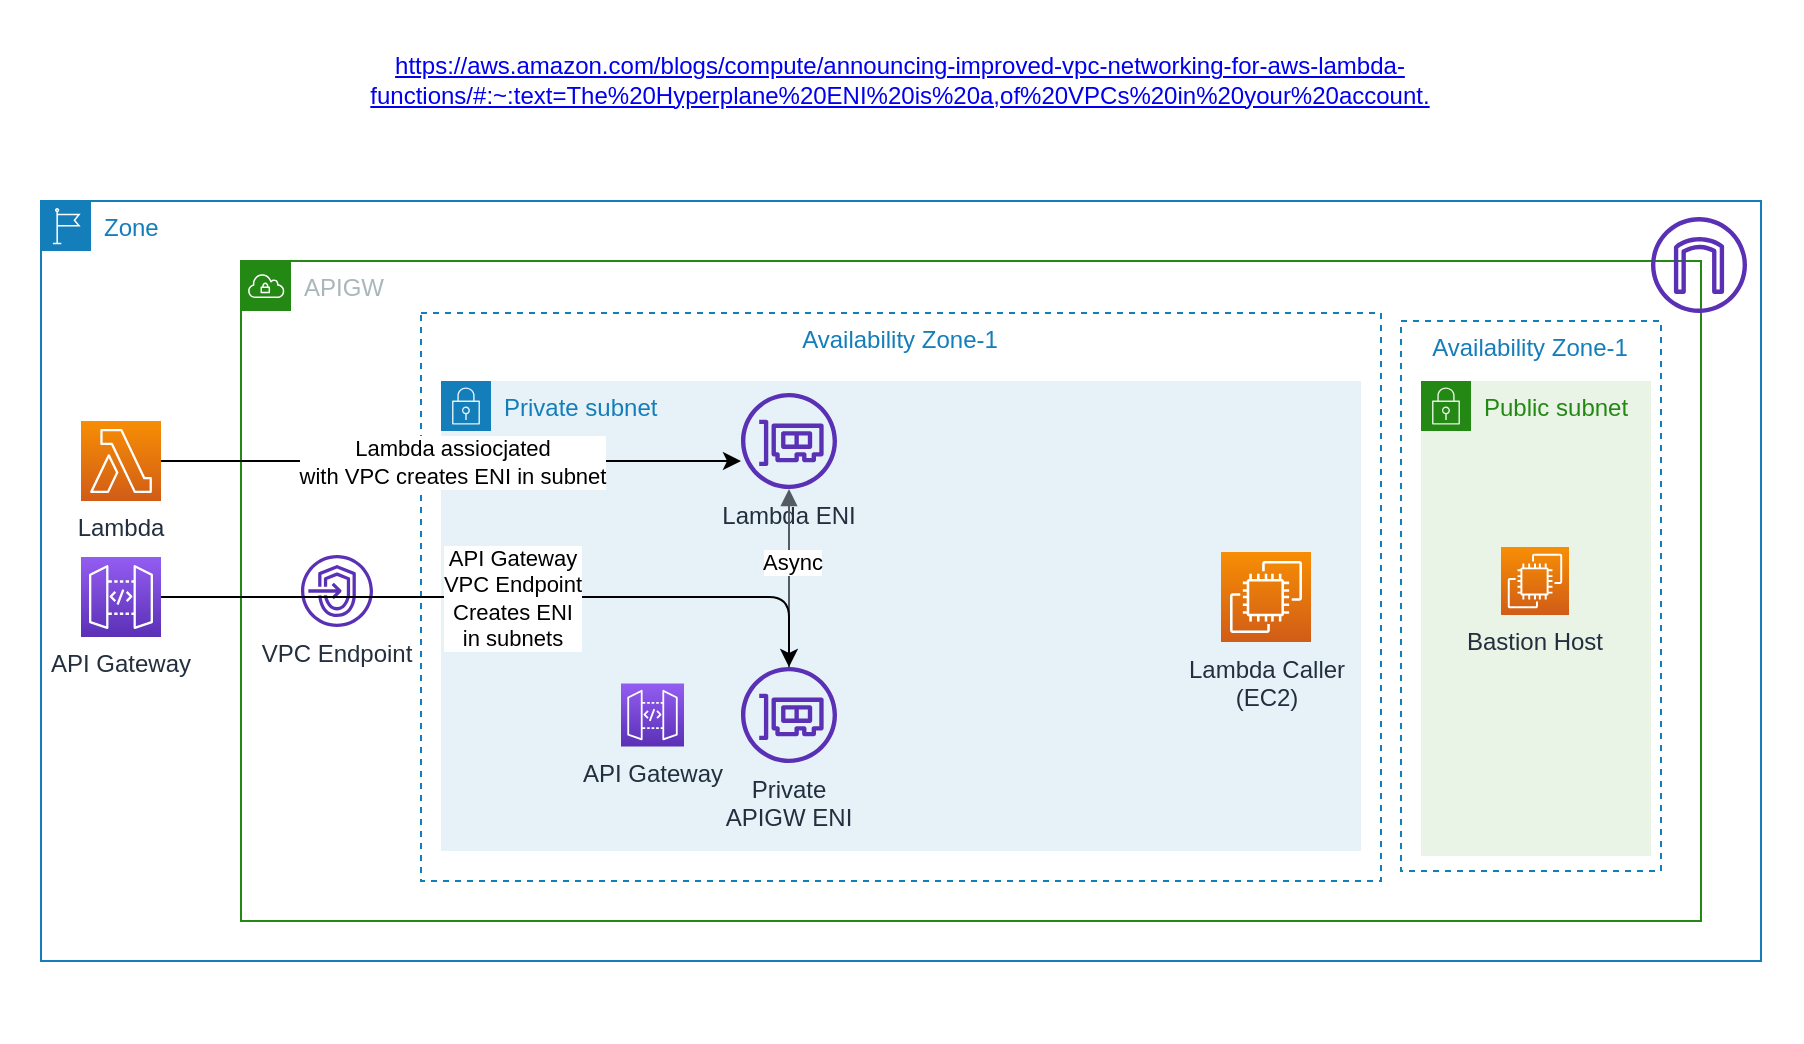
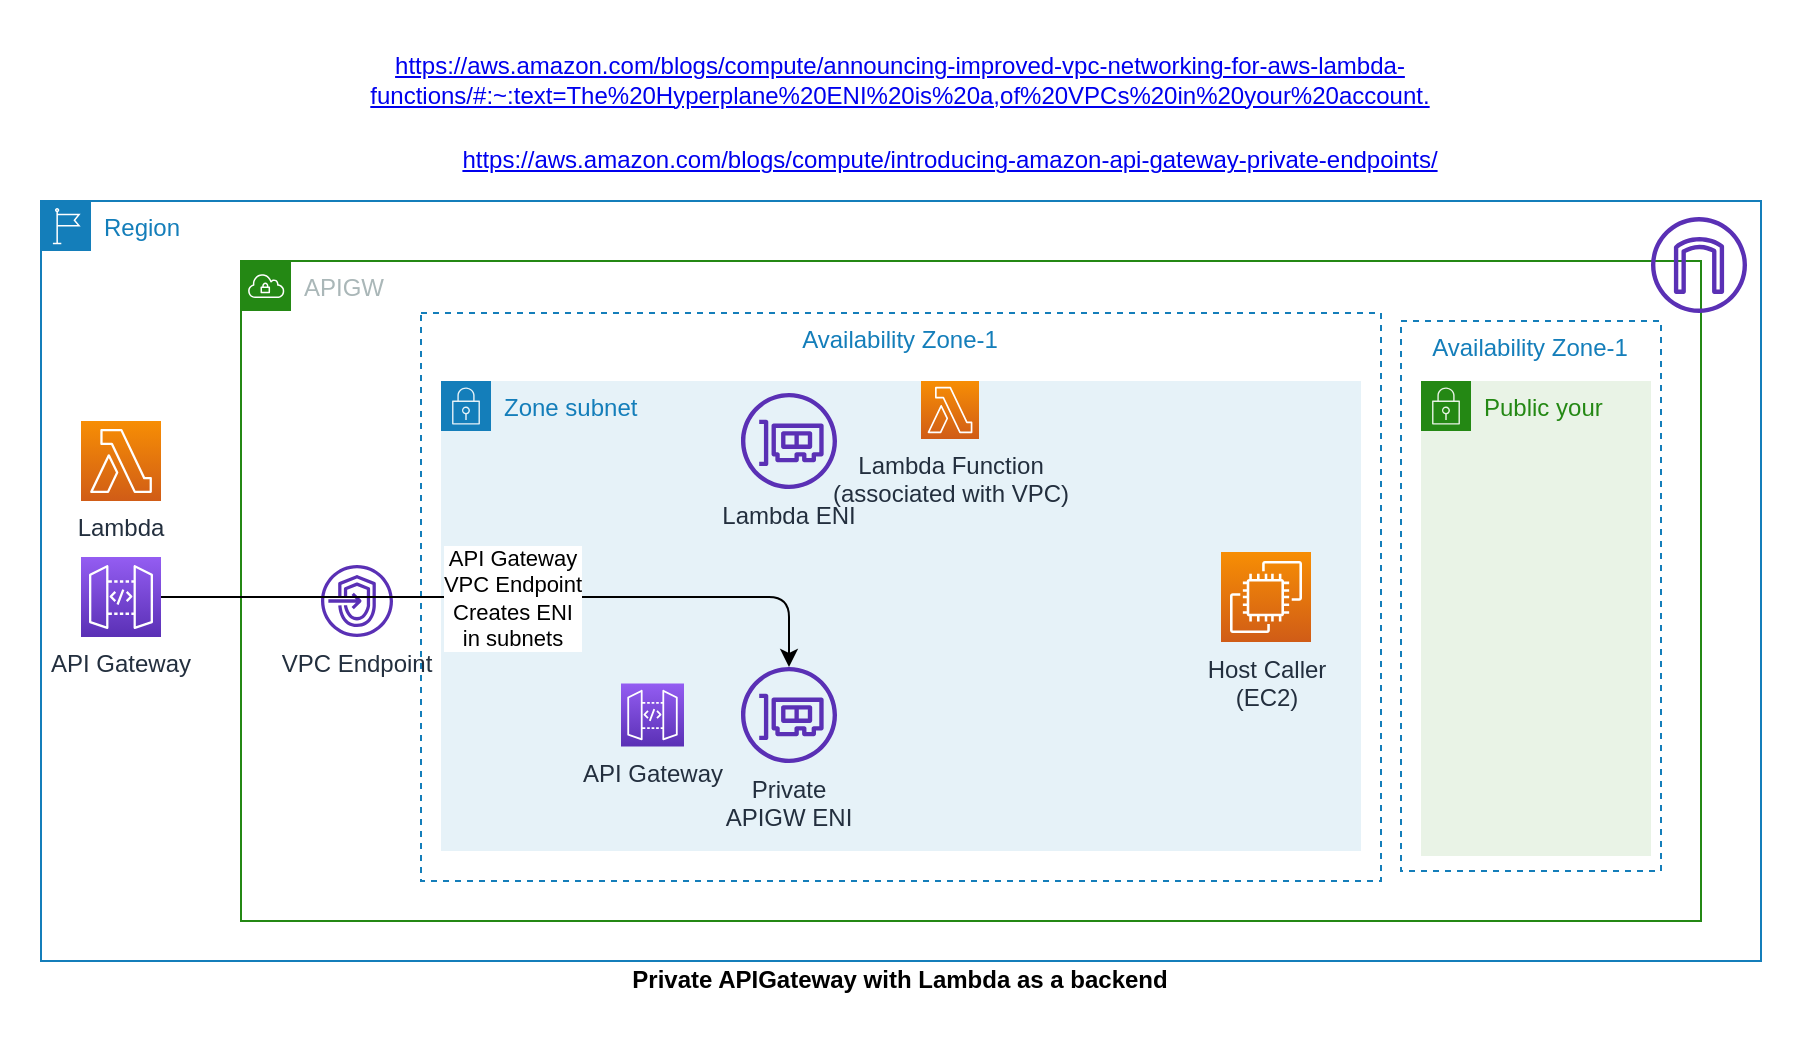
+ <mxCell id="26" value="&lt;a href=&quot;https://aws.amazon.com/blogs/compute/introducing-amazon-api-gateway-private-endpoints/&quot;&gt;https://aws.amazon.com/blogs/compute/introducing-amazon-api-gateway-private-endpoints/&lt;/a&gt;" style="text;html=1;strokeColor=none;fillColor=none;align=center;verticalAlign=middle;whiteSpace=wrap;rounded=0;" vertex="1" parent="1"><mxGeometry x="194.5" y="70" width="560" height="20" as="geometry" /></mxCell>
- <mxCell id="2" value="Zone" style="points=[[0,0],[0.25,0],[0.5,0],[0.75,0],[1,0],[1,0.25],[1,0.5],[1,0.75],[1,1],[0.75,1],[0.5,1],[0.25,1],[0,1],[0,0.75],[0,0.5],[0,0.25]];outlineConnect=0;gradientColor=none;html=1;whiteSpace=wrap;fontSize=12;fontStyle=0;shape=mxgraph.aws4.group;grIcon=mxgraph.aws4.group_region;strokeColor=#147EBA;fillColor=none;verticalAlign=top;align=left;spacingLeft=30;fontColor=#147EBA;dashed=0;" vertex="1" parent="1"><mxGeometry x="20" y="100" width="860" height="380" as="geometry" /></mxCell>
+ <mxCell id="2" value="Region" style="points=[[0,0],[0.25,0],[0.5,0],[0.75,0],[1,0],[1,0.25],[1,0.5],[1,0.75],[1,1],[0.75,1],[0.5,1],[0.25,1],[0,1],[0,0.75],[0,0.5],[0,0.25]];outlineConnect=0;gradientColor=none;html=1;whiteSpace=wrap;fontSize=12;fontStyle=0;shape=mxgraph.aws4.group;grIcon=mxgraph.aws4.group_region;strokeColor=#147EBA;fillColor=none;verticalAlign=top;align=left;spacingLeft=30;fontColor=#147EBA;dashed=0;" vertex="1" parent="1"><mxGeometry x="20" y="100" width="860" height="380" as="geometry" /></mxCell>
- <mxCell id="6" value="Private subnet" style="points=[[0,0],[0.25,0],[0.5,0],[0.75,0],[1,0],[1,0.25],[1,0.5],[1,0.75],[1,1],[0.75,1],[0.5,1],[0.25,1],[0,1],[0,0.75],[0,0.5],[0,0.25]];outlineConnect=0;gradientColor=none;html=1;whiteSpace=wrap;fontSize=12;fontStyle=0;shape=mxgraph.aws4.group;grIcon=mxgraph.aws4.group_security_group;grStroke=0;strokeColor=#147EBA;fillColor=#E6F2F8;verticalAlign=top;align=left;spacingLeft=30;fontColor=#147EBA;dashed=0;" vertex="1" parent="1"><mxGeometry x="220" y="190" width="460" height="235" as="geometry" /></mxCell>
+ <mxCell id="6" value="Zone subnet" style="points=[[0,0],[0.25,0],[0.5,0],[0.75,0],[1,0],[1,0.25],[1,0.5],[1,0.75],[1,1],[0.75,1],[0.5,1],[0.25,1],[0,1],[0,0.75],[0,0.5],[0,0.25]];outlineConnect=0;gradientColor=none;html=1;whiteSpace=wrap;fontSize=12;fontStyle=0;shape=mxgraph.aws4.group;grIcon=mxgraph.aws4.group_security_group;grStroke=0;strokeColor=#147EBA;fillColor=#E6F2F8;verticalAlign=top;align=left;spacingLeft=30;fontColor=#147EBA;dashed=0;" vertex="1" parent="1"><mxGeometry x="220" y="190" width="460" height="235" as="geometry" /></mxCell>
- <mxCell id="7" value="Public subnet" style="points=[[0,0],[0.25,0],[0.5,0],[0.75,0],[1,0],[1,0.25],[1,0.5],[1,0.75],[1,1],[0.75,1],[0.5,1],[0.25,1],[0,1],[0,0.75],[0,0.5],[0,0.25]];outlineConnect=0;gradientColor=none;html=1;whiteSpace=wrap;fontSize=12;fontStyle=0;shape=mxgraph.aws4.group;grIcon=mxgraph.aws4.group_security_group;grStroke=0;strokeColor=#248814;fillColor=#E9F3E6;verticalAlign=top;align=left;spacingLeft=30;fontColor=#248814;dashed=0;" vertex="1" parent="1"><mxGeometry x="710" y="190" width="115" height="237.5" as="geometry" /></mxCell>
+ <mxCell id="7" value="Public your" style="points=[[0,0],[0.25,0],[0.5,0],[0.75,0],[1,0],[1,0.25],[1,0.5],[1,0.75],[1,1],[0.75,1],[0.5,1],[0.25,1],[0,1],[0,0.75],[0,0.5],[0,0.25]];outlineConnect=0;gradientColor=none;html=1;whiteSpace=wrap;fontSize=12;fontStyle=0;shape=mxgraph.aws4.group;grIcon=mxgraph.aws4.group_security_group;grStroke=0;strokeColor=#248814;fillColor=#E9F3E6;verticalAlign=top;align=left;spacingLeft=30;fontColor=#248814;dashed=0;" vertex="1" parent="1"><mxGeometry x="710" y="190" width="115" height="237.5" as="geometry" /></mxCell>
+ <mxCell id="13" value="Lambda Function&lt;br&gt;(associated with VPC)" style="outlineConnect=0;fontColor=#232F3E;gradientColor=#F78E04;gradientDirection=north;fillColor=#D05C17;strokeColor=#ffffff;dashed=0;verticalLabelPosition=bottom;verticalAlign=top;align=center;html=1;fontSize=12;fontStyle=0;aspect=fixed;shape=mxgraph.aws4.resourceIcon;resIcon=mxgraph.aws4.lambda;" vertex="1" parent="1"><mxGeometry x="460" y="190" width="29" height="29" as="geometry" /></mxCell>
- <mxCell id="22" value="" style="edgeStyle=elbowEdgeStyle;elbow=vertical;endArrow=classic;html=1;" edge="1" parent="1" source="21" target="10"><mxGeometry width="50" height="50" relative="1" as="geometry"><mxPoint x="100" y="308" as="sourcePoint" /><mxPoint x="404" y="343.003" as="targetPoint" /><Array as="points"><mxPoint x="340" y="230" /><mxPoint x="230" y="220" /><mxPoint x="230" y="290" /></Array></mxGeometry></mxCell>
- <mxCell id="23" value="Lambda assiocjated&lt;br&gt;with VPC creates ENI in subnet" style="edgeLabel;html=1;align=center;verticalAlign=middle;resizable=0;points=[];" vertex="1" connectable="0" parent="22"><mxGeometry x="0.003" relative="1" as="geometry"><mxPoint as="offset" /></mxGeometry></mxCell>
- <mxCell id="17" value="" style="edgeStyle=orthogonalEdgeStyle;html=1;endArrow=block;elbow=vertical;startArrow=none;endFill=1;strokeColor=#545B64;rounded=0;" edge="1" parent="1" source="15" target="10"><mxGeometry width="100" relative="1" as="geometry"><mxPoint x="280" y="280" as="sourcePoint" /><mxPoint x="380" y="280" as="targetPoint" /></mxGeometry></mxCell>
- <mxCell id="18" value="Async" style="edgeLabel;html=1;align=center;verticalAlign=middle;resizable=0;points=[];" vertex="1" connectable="0" parent="17"><mxGeometry x="0.191" y="-1" relative="1" as="geometry"><mxPoint as="offset" /></mxGeometry></mxCell>
- <mxCell id="8" value="Bastion Host" style="outlineConnect=0;fontColor=#232F3E;gradientColor=#F78E04;gradientDirection=north;fillColor=#D05C17;strokeColor=#ffffff;dashed=0;verticalLabelPosition=bottom;verticalAlign=top;align=center;html=1;fontSize=12;fontStyle=0;aspect=fixed;shape=mxgraph.aws4.resourceIcon;resIcon=mxgraph.aws4.ec2;" vertex="1" parent="1"><mxGeometry x="750" y="273" width="34" height="34" as="geometry" /></mxCell>
- <mxCell id="12" value="VPC Endpoint" style="outlineConnect=0;fontColor=#232F3E;gradientColor=none;fillColor=#5A30B5;strokeColor=none;dashed=0;verticalLabelPosition=bottom;verticalAlign=top;align=center;html=1;fontSize=12;fontStyle=0;aspect=fixed;pointerEvents=1;shape=mxgraph.aws4.endpoints;" vertex="1" parent="1"><mxGeometry x="150" y="277" width="36" height="36" as="geometry" /></mxCell>
+ <mxCell id="12" value="VPC Endpoint" style="outlineConnect=0;fontColor=#232F3E;gradientColor=none;fillColor=#5A30B5;strokeColor=none;dashed=0;verticalLabelPosition=bottom;verticalAlign=top;align=center;html=1;fontSize=12;fontStyle=0;aspect=fixed;pointerEvents=1;shape=mxgraph.aws4.endpoints;" vertex="1" parent="1"><mxGeometry x="160" y="282" width="36" height="36" as="geometry" /></mxCell>
- <mxCell id="14" value="Lambda Caller&lt;br&gt;(EC2)" style="outlineConnect=0;fontColor=#232F3E;gradientColor=#F78E04;gradientDirection=north;fillColor=#D05C17;strokeColor=#ffffff;dashed=0;verticalLabelPosition=bottom;verticalAlign=top;align=center;html=1;fontSize=12;fontStyle=0;aspect=fixed;shape=mxgraph.aws4.resourceIcon;resIcon=mxgraph.aws4.ec2;" vertex="1" parent="1"><mxGeometry x="610" y="275.5" width="45" height="45" as="geometry" /></mxCell>
+ <mxCell id="14" value="Host Caller&lt;br&gt;(EC2)" style="outlineConnect=0;fontColor=#232F3E;gradientColor=#F78E04;gradientDirection=north;fillColor=#D05C17;strokeColor=#ffffff;dashed=0;verticalLabelPosition=bottom;verticalAlign=top;align=center;html=1;fontSize=12;fontStyle=0;aspect=fixed;shape=mxgraph.aws4.resourceIcon;resIcon=mxgraph.aws4.ec2;" vertex="1" parent="1"><mxGeometry x="610" y="275.5" width="45" height="45" as="geometry" /></mxCell>
+ <mxCell id="25" value="&lt;b&gt;Private APIGateway with Lambda as a backend&lt;/b&gt;" style="text;html=1;strokeColor=none;fillColor=none;align=center;verticalAlign=middle;whiteSpace=wrap;rounded=0;" vertex="1" parent="1"><mxGeometry x="280" y="480" width="340" height="20" as="geometry" /></mxCell>
